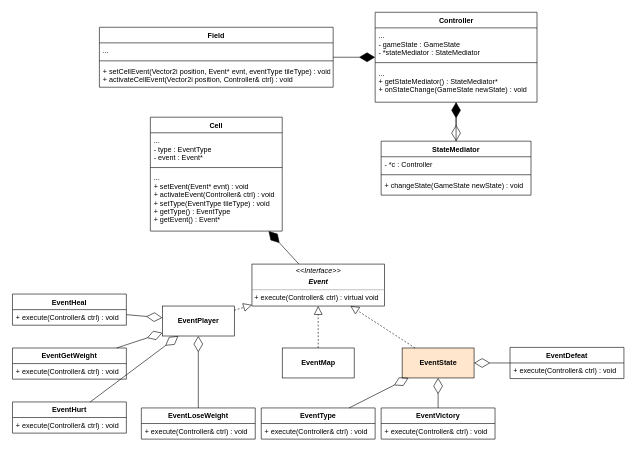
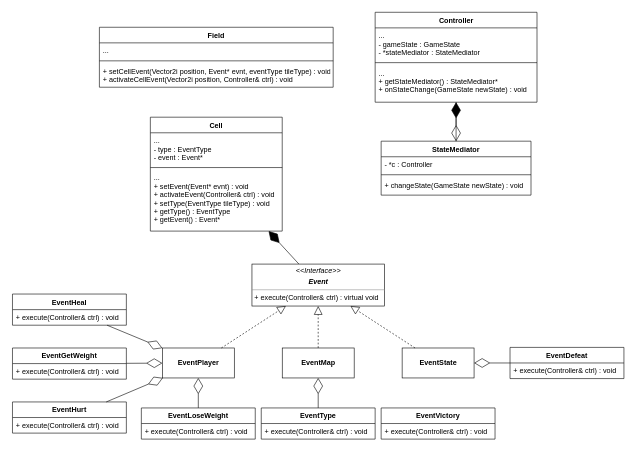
- <mxCell id="48" value="" style="endArrow=diamondThin;endFill=1;endSize=24;html=1;rounded=0;" parent="1" source="30" target="34" edge="1"><mxGeometry width="160" relative="1" as="geometry"><mxPoint x="605" y="-55" as="sourcePoint" /><mxPoint x="1055" y="-285" as="targetPoint" /></mxGeometry></mxCell>
- <mxCell id="3" value="&lt;b&gt;EventPlayer&lt;/b&gt;" style="html=1;" parent="1" vertex="1"><mxGeometry x="270" y="510" width="120" height="50" as="geometry" /></mxCell>
+ <mxCell id="3" value="&lt;b&gt;EventPlayer&lt;/b&gt;" style="html=1;" parent="1" vertex="1"><mxGeometry x="270" y="580" width="120" height="50" as="geometry" /></mxCell>
- <mxCell id="5" value="&lt;b&gt;EventState&lt;/b&gt;" style="html=1;fillColor=#ffe6cc;" parent="1" vertex="1"><mxGeometry x="670" y="580" width="120" height="50" as="geometry" /></mxCell>
+ <mxCell id="5" value="&lt;b&gt;EventState&lt;/b&gt;" style="html=1;" parent="1" vertex="1"><mxGeometry x="670" y="580" width="120" height="50" as="geometry" /></mxCell>
- <mxCell id="23" value="" style="endArrow=diamondThin;endFill=0;endSize=24;html=1;rounded=0;" parent="1" source="21" target="5" edge="1"><mxGeometry width="160" relative="1" as="geometry"><mxPoint x="224.392" y="770" as="sourcePoint" /><mxPoint x="321.354" y="640" as="targetPoint" /></mxGeometry></mxCell>
+ <mxCell id="23" value="" style="endArrow=diamondThin;endFill=0;endSize=24;html=1;rounded=0;" parent="1" source="21" target="4" edge="1"><mxGeometry width="160" relative="1" as="geometry"><mxPoint x="224.392" y="770" as="sourcePoint" /><mxPoint x="321.354" y="640" as="targetPoint" /></mxGeometry></mxCell>
- <mxCell id="26" value="" style="endArrow=diamondThin;endFill=0;endSize=24;html=1;rounded=0;" parent="1" source="24" target="5" edge="1"><mxGeometry width="160" relative="1" as="geometry"><mxPoint x="540" y="690" as="sourcePoint" /><mxPoint x="540" y="640" as="targetPoint" /></mxGeometry></mxCell>
